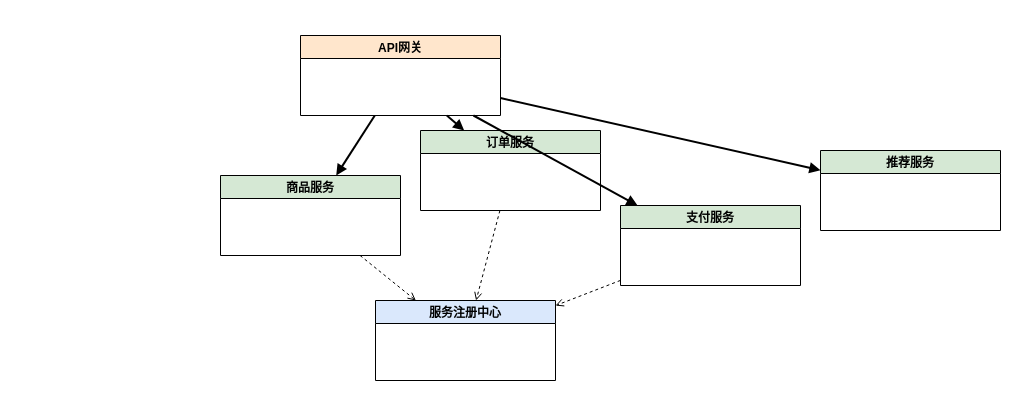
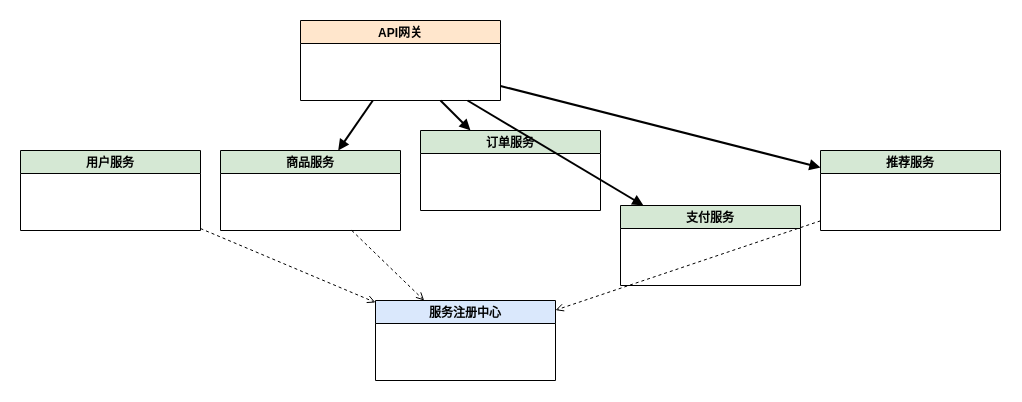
- <mxCell id="2" value="API网关" style="swimlane;fillColor=#ffe6cc;" vertex="1" parent="1"><mxGeometry x="300" y="35" width="200" height="80" as="geometry" /></mxCell>
+ <mxCell id="2" value="API网关" style="swimlane;fillColor=#ffe6cc;" vertex="1" parent="1"><mxGeometry x="300" y="20" width="200" height="80" as="geometry" /></mxCell>
+ <mxCell id="3" value="用户服务" style="swimlane;fillColor=#d5e8d4;" vertex="1" parent="1"><mxGeometry x="20" y="150" width="180" height="80" as="geometry" /></mxCell>
- <mxCell id="4" value="商品服务" style="swimlane;fillColor=#d5e8d4;" vertex="1" parent="1"><mxGeometry x="220" y="175" width="180" height="80" as="geometry" /></mxCell>
+ <mxCell id="4" value="商品服务" style="swimlane;fillColor=#d5e8d4;" vertex="1" parent="1"><mxGeometry x="220" y="150" width="180" height="80" as="geometry" /></mxCell>
+ <mxCell id="17" style="dashed=1;endArrow=open;" edge="1" parent="1" source="7" target="8"><mxGeometry relative="1" as="geometry" /></mxCell>
- <mxCell id="15" style="dashed=1;endArrow=open;" edge="1" parent="1" source="5" target="8"><mxGeometry relative="1" as="geometry" /></mxCell>
+ <mxCell id="13" style="dashed=1;endArrow=open;" edge="1" parent="1" source="3" target="8"><mxGeometry relative="1" as="geometry" /></mxCell>
- <mxCell id="16" style="dashed=1;endArrow=open;" edge="1" parent="1" source="6" target="8"><mxGeometry relative="1" as="geometry" /></mxCell>
